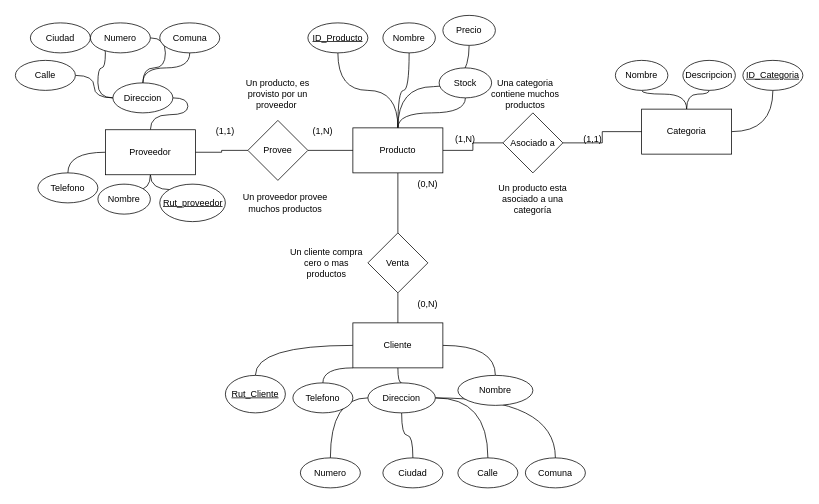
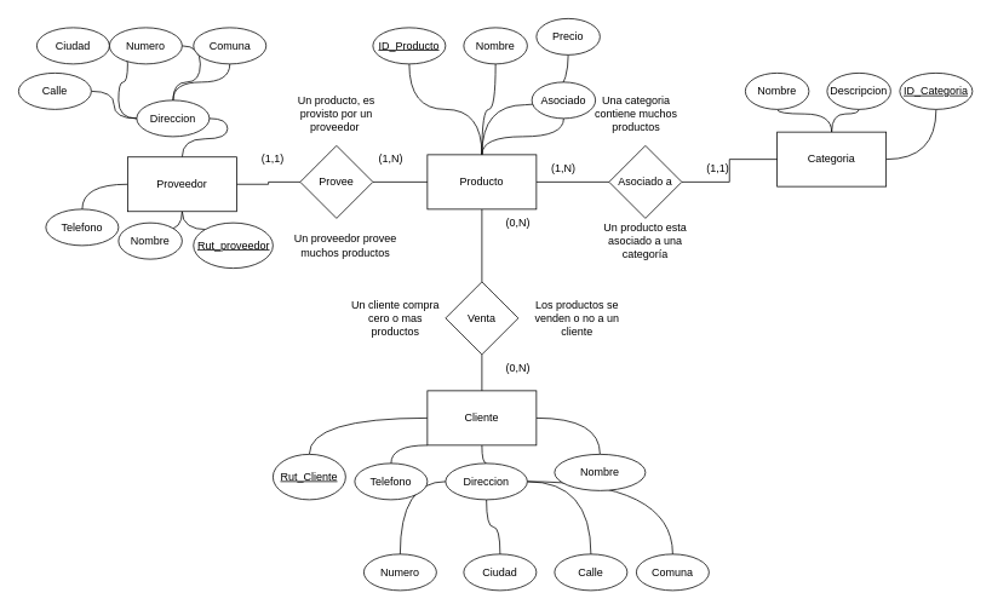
- <mxCell id="57" value="Stock" style="ellipse;whiteSpace=wrap;html=1;" vertex="1" parent="1"><mxGeometry x="585" y="90" width="70" height="40" as="geometry" /></mxCell>
+ <mxCell id="57" value="Asociado" style="ellipse;whiteSpace=wrap;html=1;" vertex="1" parent="1"><mxGeometry x="585" y="90" width="70" height="40" as="geometry" /></mxCell>
- <mxCell id="26" value="Asociado a" style="rhombus;whiteSpace=wrap;html=1;" parent="1" vertex="1"><mxGeometry x="670" y="150" width="80" height="80" as="geometry" /></mxCell>
+ <mxCell id="26" value="Asociado a" style="rhombus;whiteSpace=wrap;html=1;" parent="1" vertex="1"><mxGeometry x="670" y="160" width="80" height="80" as="geometry" /></mxCell>
+ <mxCell id="34" value="Los productos se venden o no a un cliente" style="text;html=1;strokeColor=none;fillColor=none;align=center;verticalAlign=middle;whiteSpace=wrap;rounded=0;" parent="1" vertex="1"><mxGeometry x="570" y="335" width="130" height="30" as="geometry" /></mxCell>
